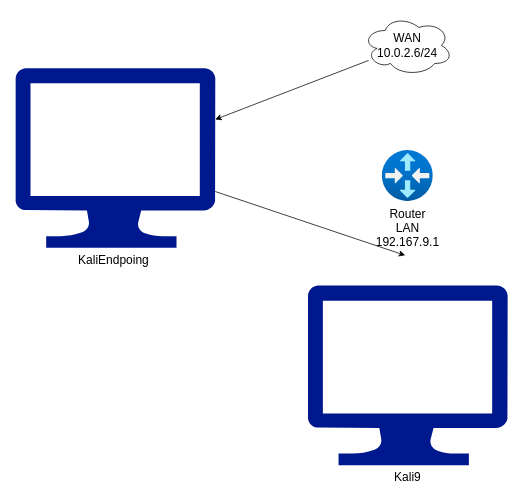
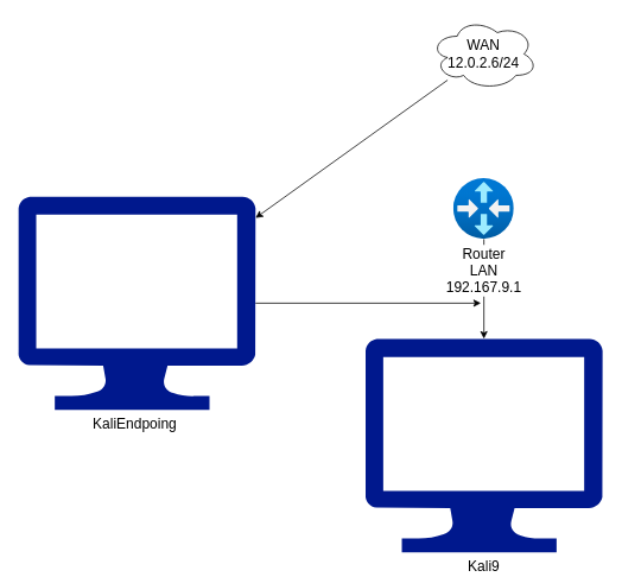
- <mxCell id="8" value="&lt;font style=&quot;font-size: 16px;&quot;&gt;WAN&lt;br&gt;10.0.2.6/24&lt;/font&gt;" style="ellipse;shape=cloud;whiteSpace=wrap;html=1;" vertex="1" parent="1"><mxGeometry x="483.34" width="120" height="80" as="geometry" y="20" /></mxCell>
+ <mxCell id="8" value="&lt;font style=&quot;font-size: 16px;&quot;&gt;WAN&lt;br&gt;12.0.2.6/24&lt;/font&gt;" style="ellipse;shape=cloud;whiteSpace=wrap;html=1;" vertex="1" parent="1"><mxGeometry x="483.34" width="120" height="80" as="geometry" y="20" /></mxCell>
- <mxCell id="5" value="&lt;font style=&quot;font-size: 16px;&quot;&gt;KaliEndpoing&amp;nbsp;&lt;/font&gt;&lt;br&gt;" style="sketch=0;aspect=fixed;pointerEvents=1;shadow=0;dashed=0;html=1;strokeColor=none;labelPosition=center;verticalLabelPosition=bottom;verticalAlign=top;align=center;fillColor=#00188D;shape=mxgraph.azure.computer" vertex="1" parent="1"><mxGeometry x="20" y="90" width="266.67" height="240" as="geometry" /></mxCell>
+ <mxCell id="5" value="&lt;font style=&quot;font-size: 16px;&quot;&gt;KaliEndpoing&amp;nbsp;&lt;/font&gt;&lt;br&gt;" style="sketch=0;aspect=fixed;pointerEvents=1;shadow=0;dashed=0;html=1;strokeColor=none;labelPosition=center;verticalLabelPosition=bottom;verticalAlign=top;align=center;fillColor=#00188D;shape=mxgraph.azure.computer" vertex="1" parent="1"><mxGeometry x="20" y="220" width="266.67" height="240" as="geometry" /></mxCell>
+ <mxCell id="2" value="" style="edgeStyle=none;html=1;fontSize=16;" edge="1" parent="1" source="3" target="6"><mxGeometry relative="1" as="geometry" /></mxCell>
